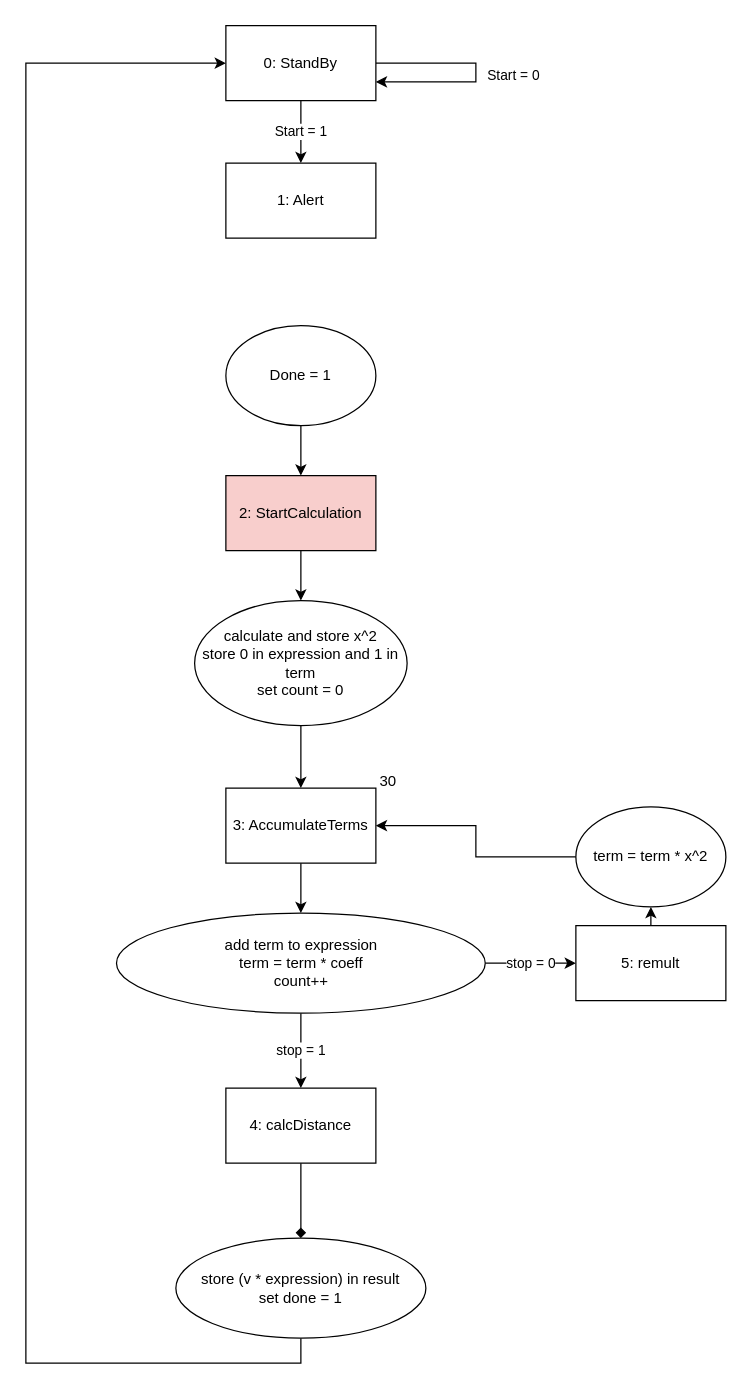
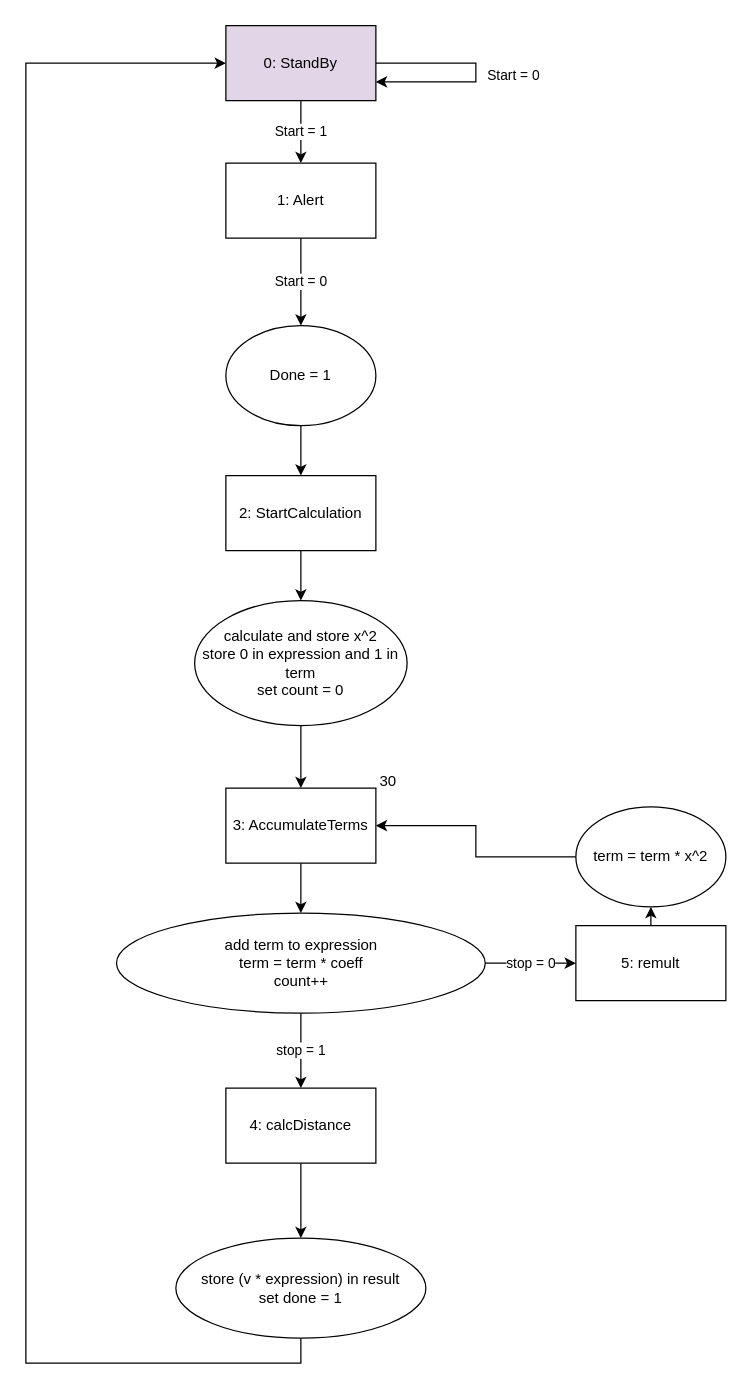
- <mxCell id="4" value="0: StandBy" style="rounded=0;whiteSpace=wrap;html=1;" parent="1" vertex="1"><mxGeometry x="180" y="20" width="120" height="60" as="geometry" /></mxCell>
+ <mxCell id="4" value="0: StandBy" style="rounded=0;whiteSpace=wrap;html=1;fillColor=#e1d5e7;" parent="1" vertex="1"><mxGeometry x="180" y="20" width="120" height="60" as="geometry" /></mxCell>
+ <mxCell id="5" value="Start = 0" style="edgeStyle=orthogonalEdgeStyle;rounded=0;orthogonalLoop=1;jettySize=auto;html=1;exitX=0.5;exitY=1;exitDx=0;exitDy=0;entryX=0.5;entryY=0;entryDx=0;entryDy=0;" parent="1" source="6" target="8" edge="1"><mxGeometry relative="1" as="geometry"><mxPoint x="240" y="300" as="targetPoint" /></mxGeometry></mxCell>
- <mxCell id="10" value="2: StartCalculation" style="rounded=0;whiteSpace=wrap;html=1;fillColor=#f8cecc;" parent="1" vertex="1"><mxGeometry x="180" y="380" width="120" height="60" as="geometry" /></mxCell>
+ <mxCell id="10" value="2: StartCalculation" style="rounded=0;whiteSpace=wrap;html=1;" parent="1" vertex="1"><mxGeometry x="180" y="380" width="120" height="60" as="geometry" /></mxCell>
- <mxCell id="18" style="edgeStyle=orthogonalEdgeStyle;rounded=0;orthogonalLoop=1;jettySize=auto;html=1;exitX=0.5;exitY=1;exitDx=0;exitDy=0;entryX=0.5;entryY=0;entryDx=0;entryDy=0;endArrow=diamond;" parent="1" source="19" target="21" edge="1"><mxGeometry relative="1" as="geometry" /></mxCell>
+ <mxCell id="18" style="edgeStyle=orthogonalEdgeStyle;rounded=0;orthogonalLoop=1;jettySize=auto;html=1;exitX=0.5;exitY=1;exitDx=0;exitDy=0;entryX=0.5;entryY=0;entryDx=0;entryDy=0;" parent="1" source="19" target="21" edge="1"><mxGeometry relative="1" as="geometry" /></mxCell>
